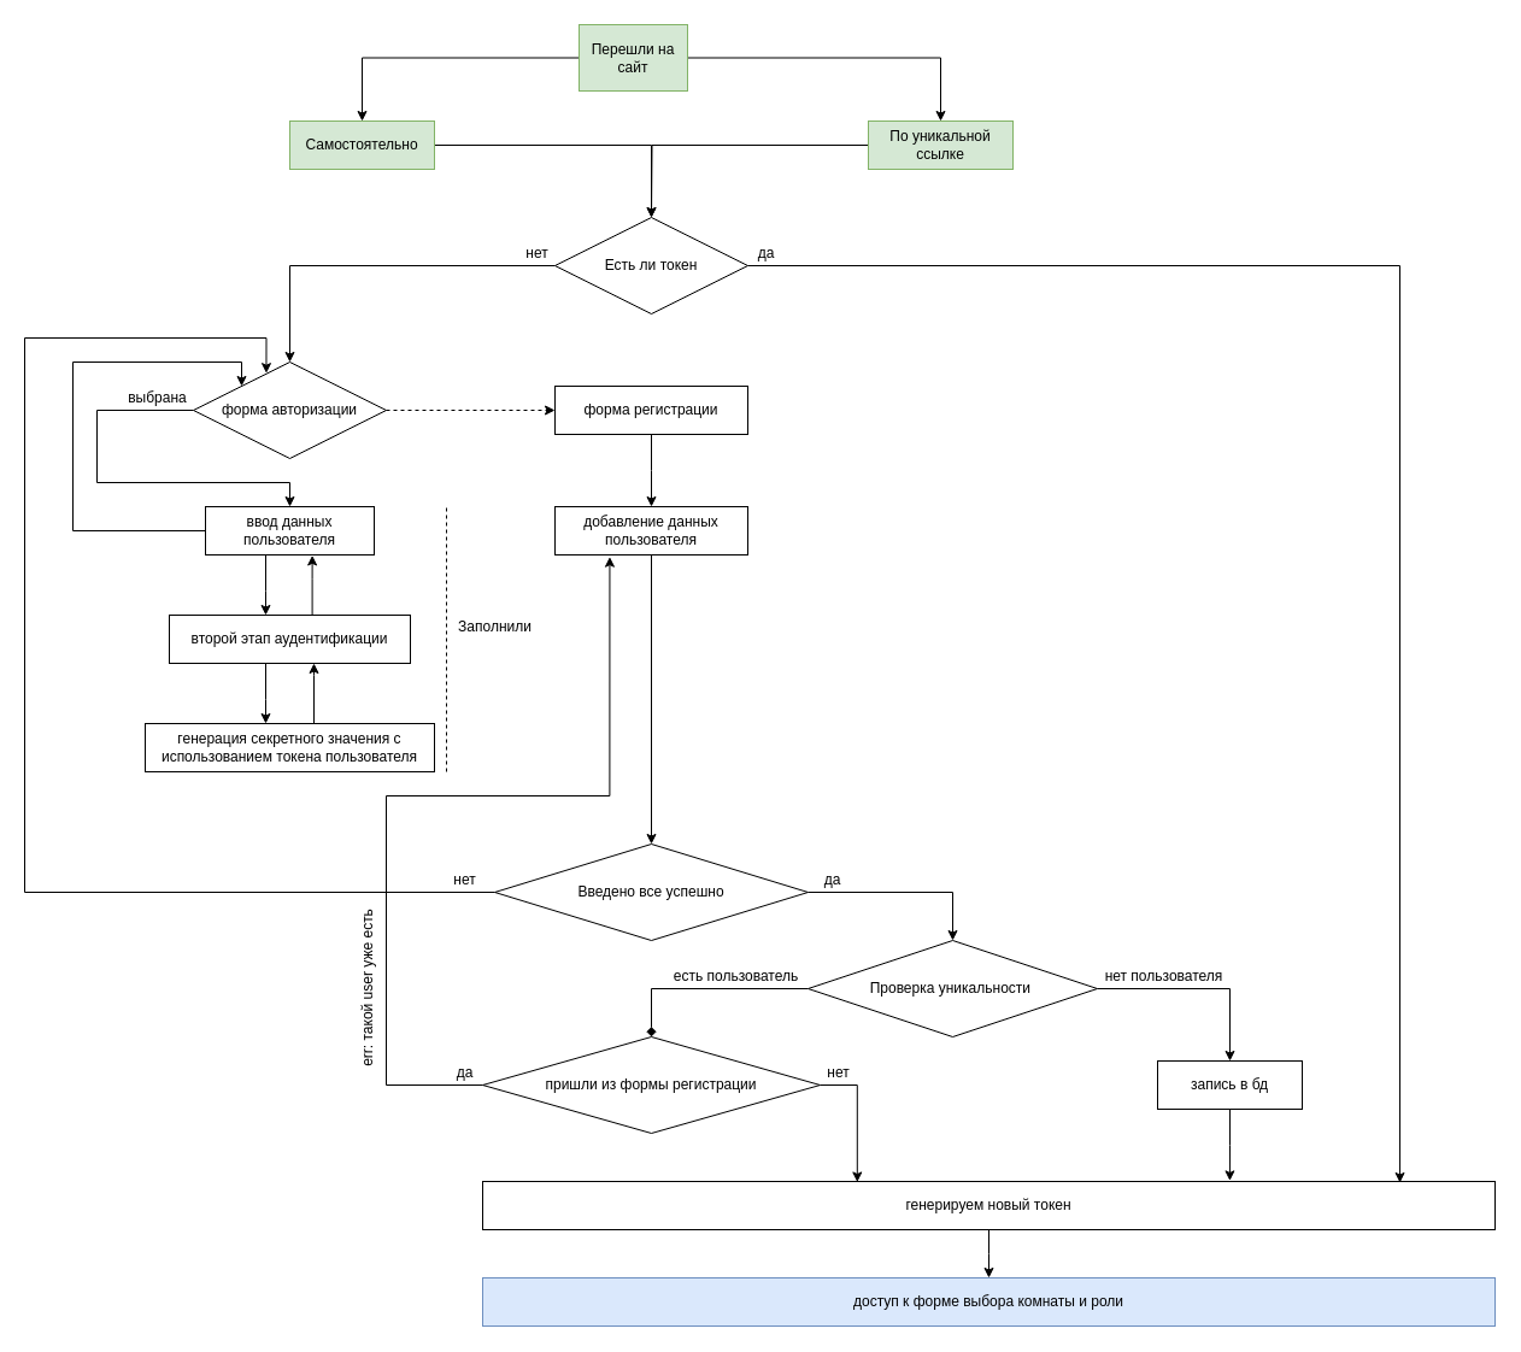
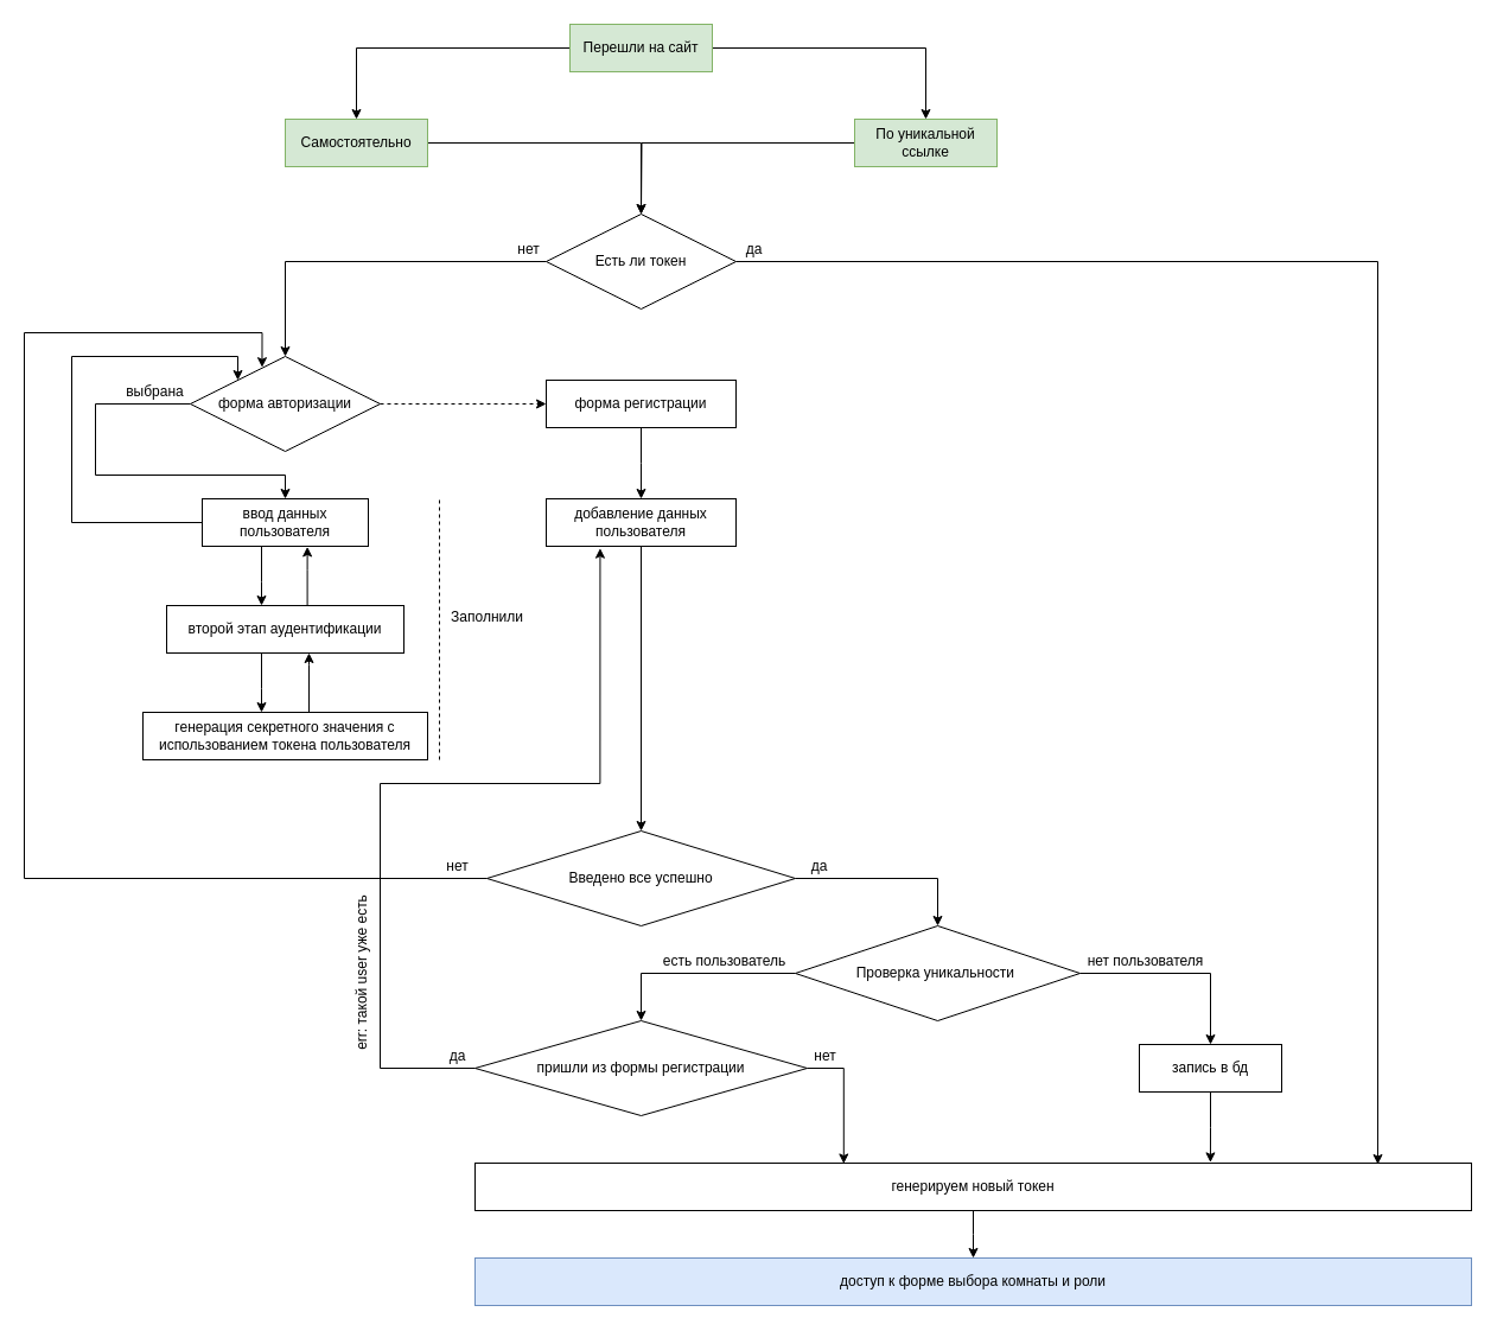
- <mxCell id="4" value="Перешли на сайт" style="rounded=0;whiteSpace=wrap;html=1;fillColor=#d5e8d4;strokeColor=#82b366;" vertex="1" parent="1"><mxGeometry x="480" y="20" width="90" height="55" as="geometry" /></mxCell>
+ <mxCell id="4" value="Перешли на сайт" style="rounded=0;whiteSpace=wrap;html=1;fillColor=#d5e8d4;strokeColor=#82b366;" vertex="1" parent="1"><mxGeometry x="480" y="20" width="120" height="40" as="geometry" /></mxCell>
- <mxCell id="34" style="edgeStyle=orthogonalEdgeStyle;rounded=0;orthogonalLoop=1;jettySize=auto;html=1;entryX=0.5;entryY=0;entryDx=0;entryDy=0;endArrow=diamond;" edge="1" parent="1" source="36" target="45"><mxGeometry relative="1" as="geometry"><mxPoint x="530" y="820" as="targetPoint" /><Array as="points"><mxPoint x="540" y="820" /></Array></mxGeometry></mxCell>
+ <mxCell id="34" style="edgeStyle=orthogonalEdgeStyle;rounded=0;orthogonalLoop=1;jettySize=auto;html=1;entryX=0.5;entryY=0;entryDx=0;entryDy=0;" edge="1" parent="1" source="36" target="45"><mxGeometry relative="1" as="geometry"><mxPoint x="530" y="820" as="targetPoint" /><Array as="points"><mxPoint x="540" y="820" /></Array></mxGeometry></mxCell>
